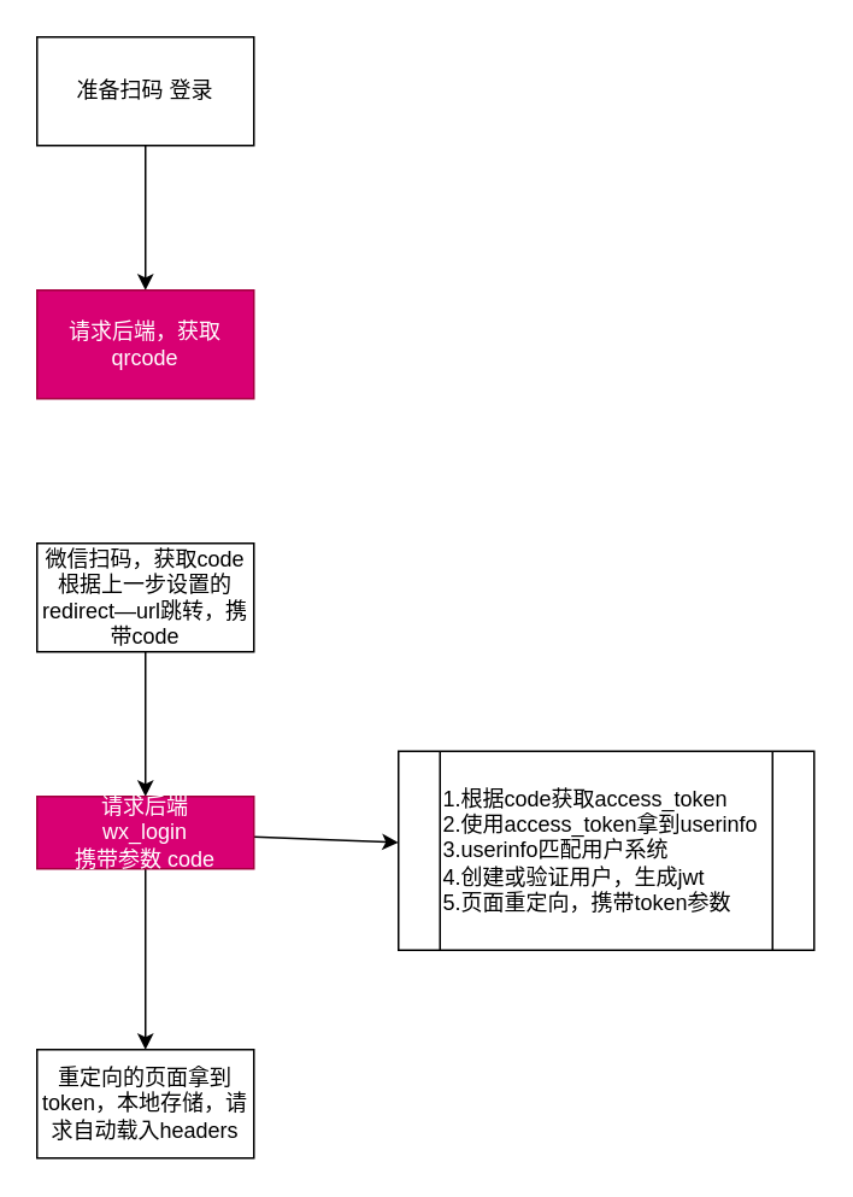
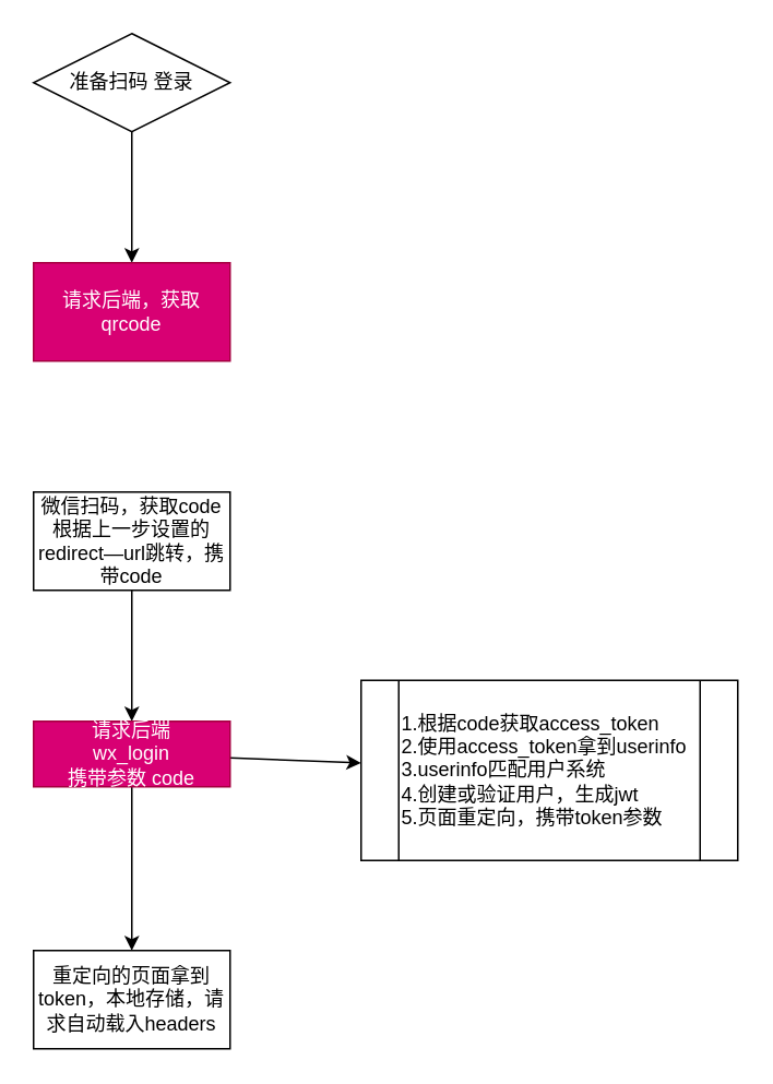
- <mxCell id="3" value="准备扫码 登录" style="rounded=0;whiteSpace=wrap;html=1;" vertex="1" parent="1"><mxGeometry x="20" y="20" width="120" height="60" as="geometry" /></mxCell>
+ <mxCell id="3" value="准备扫码 登录" style="rhombus;whiteSpace=wrap;html=1;" vertex="1" parent="1"><mxGeometry x="20" y="20" width="120" height="60" as="geometry" /></mxCell>
